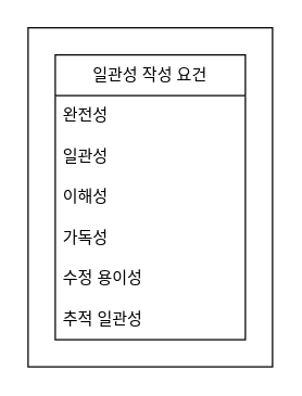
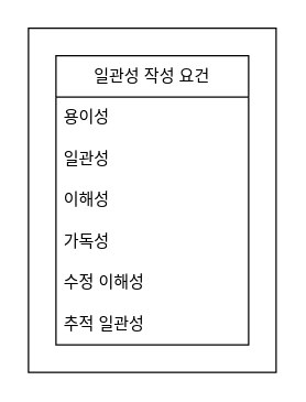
- <mxCell id="4" value="완전성" style="text;strokeColor=none;fillColor=none;align=left;verticalAlign=middle;spacingLeft=4;spacingRight=4;overflow=hidden;points=[[0,0.5],[1,0.5]];portConstraint=eastwest;rotatable=0;hachureGap=4;whiteSpace=wrap;" vertex="1" parent="3"><mxGeometry y="30" width="140" height="30" as="geometry" /></mxCell>
+ <mxCell id="4" value="용이성" style="text;strokeColor=none;fillColor=none;align=left;verticalAlign=middle;spacingLeft=4;spacingRight=4;overflow=hidden;points=[[0,0.5],[1,0.5]];portConstraint=eastwest;rotatable=0;hachureGap=4;whiteSpace=wrap;" vertex="1" parent="3"><mxGeometry y="30" width="140" height="30" as="geometry" /></mxCell>
- <mxCell id="8" value="수정 용이성" style="text;strokeColor=none;fillColor=none;align=left;verticalAlign=middle;spacingLeft=4;spacingRight=4;overflow=hidden;points=[[0,0.5],[1,0.5]];portConstraint=eastwest;rotatable=0;hachureGap=4;whiteSpace=wrap;" vertex="1" parent="3"><mxGeometry y="150" width="140" height="30" as="geometry" /></mxCell>
+ <mxCell id="8" value="수정 이해성" style="text;strokeColor=none;fillColor=none;align=left;verticalAlign=middle;spacingLeft=4;spacingRight=4;overflow=hidden;points=[[0,0.5],[1,0.5]];portConstraint=eastwest;rotatable=0;hachureGap=4;whiteSpace=wrap;" vertex="1" parent="3"><mxGeometry y="150" width="140" height="30" as="geometry" /></mxCell>
